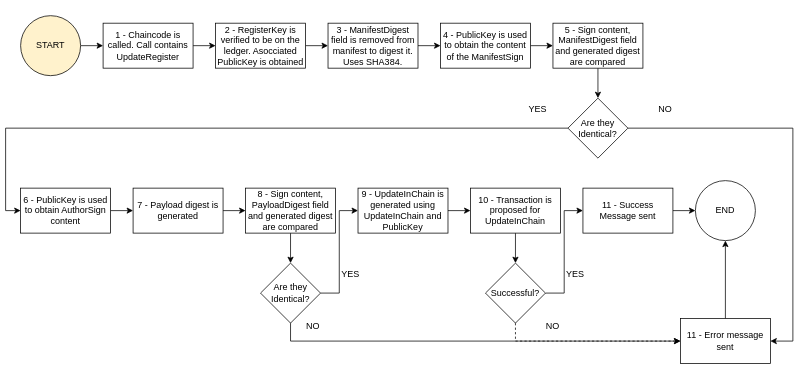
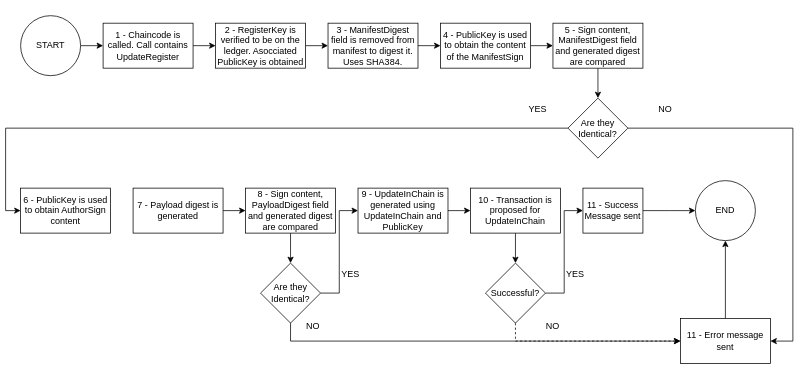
- <mxCell id="3" value="START" style="ellipse;whiteSpace=wrap;html=1;aspect=fixed;fillColor=#fff2cc;" parent="1" vertex="1"><mxGeometry x="20" y="20" width="80" height="80" as="geometry" /></mxCell>
+ <mxCell id="3" value="START" style="ellipse;whiteSpace=wrap;html=1;aspect=fixed;" parent="1" vertex="1"><mxGeometry x="20" y="20" width="80" height="80" as="geometry" /></mxCell>
- <mxCell id="17" style="edgeStyle=orthogonalEdgeStyle;rounded=0;orthogonalLoop=1;jettySize=auto;html=1;exitX=1;exitY=0.5;exitDx=0;exitDy=0;entryX=0;entryY=0.5;entryDx=0;entryDy=0;" parent="1" source="18" target="24" edge="1"><mxGeometry relative="1" as="geometry" /></mxCell>
- <mxCell id="40" value="11 - Success Message sent" style="rounded=0;whiteSpace=wrap;html=1;" parent="1" vertex="1"><mxGeometry x="770" y="250" width="120" height="60" as="geometry" /></mxCell>
+ <mxCell id="40" value="11 - Success Message sent" style="rounded=0;whiteSpace=wrap;html=1;" parent="1" vertex="1"><mxGeometry x="770" y="250" width="80" height="60" as="geometry" /></mxCell>
